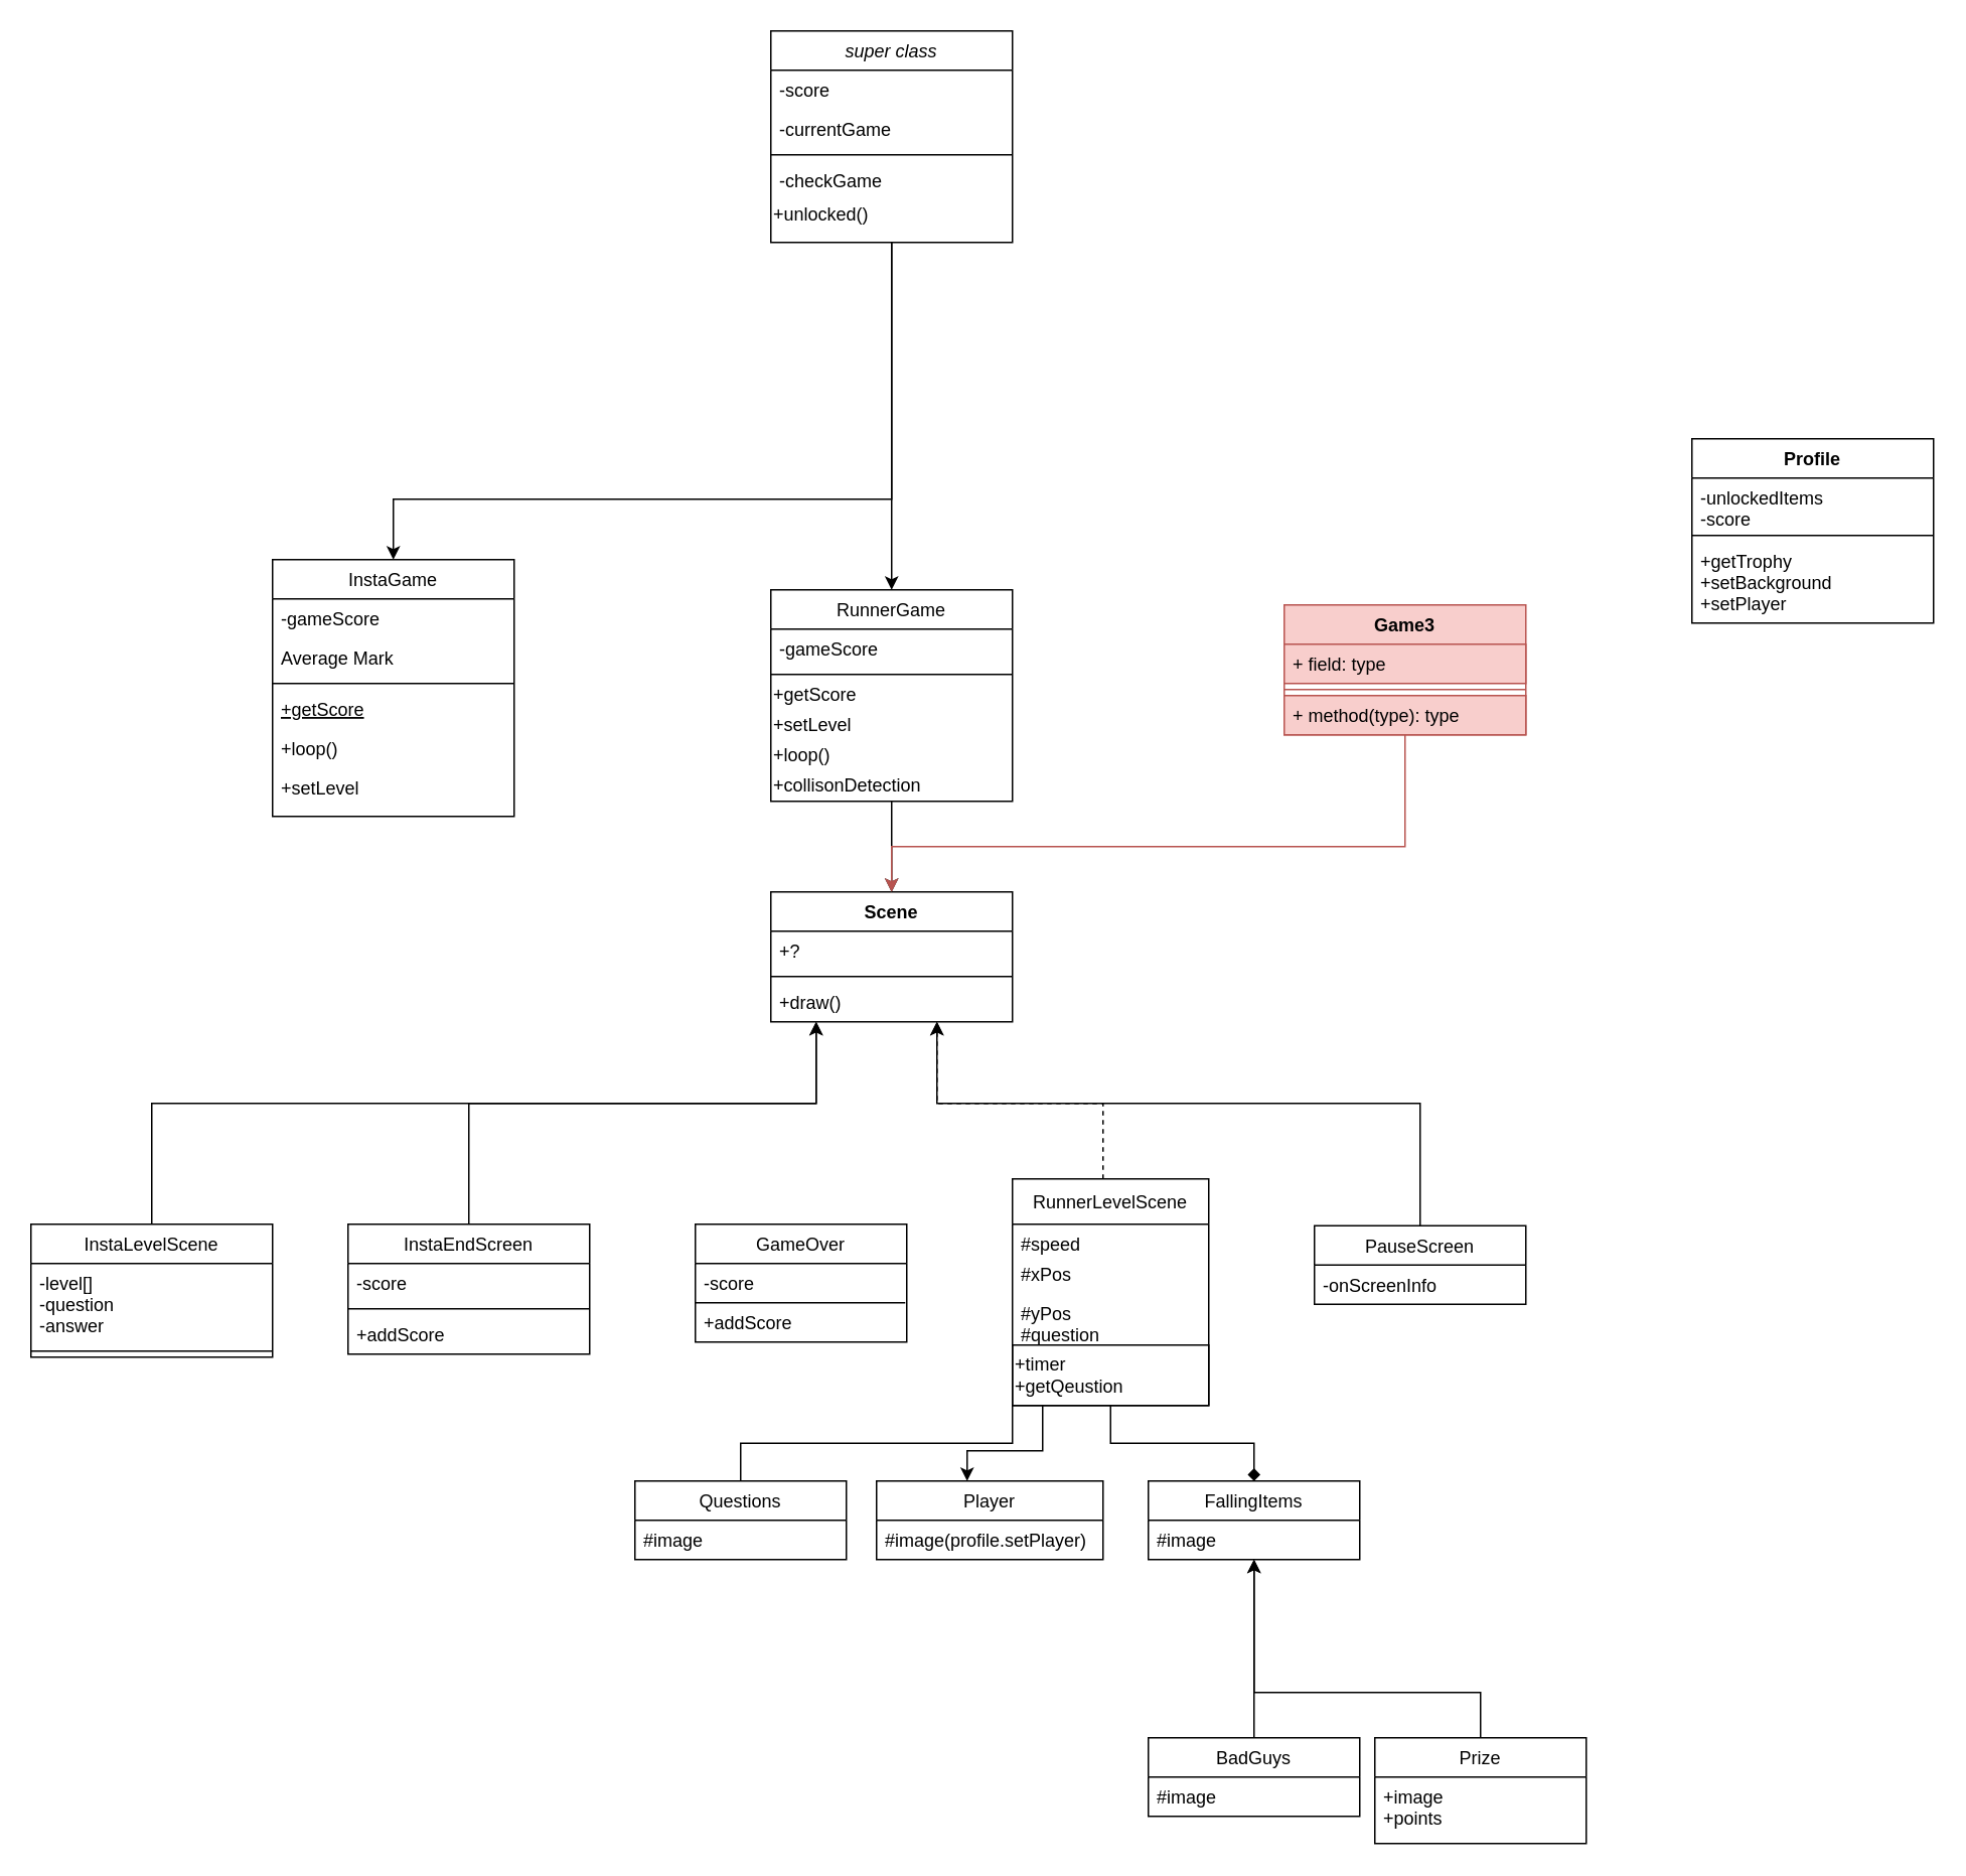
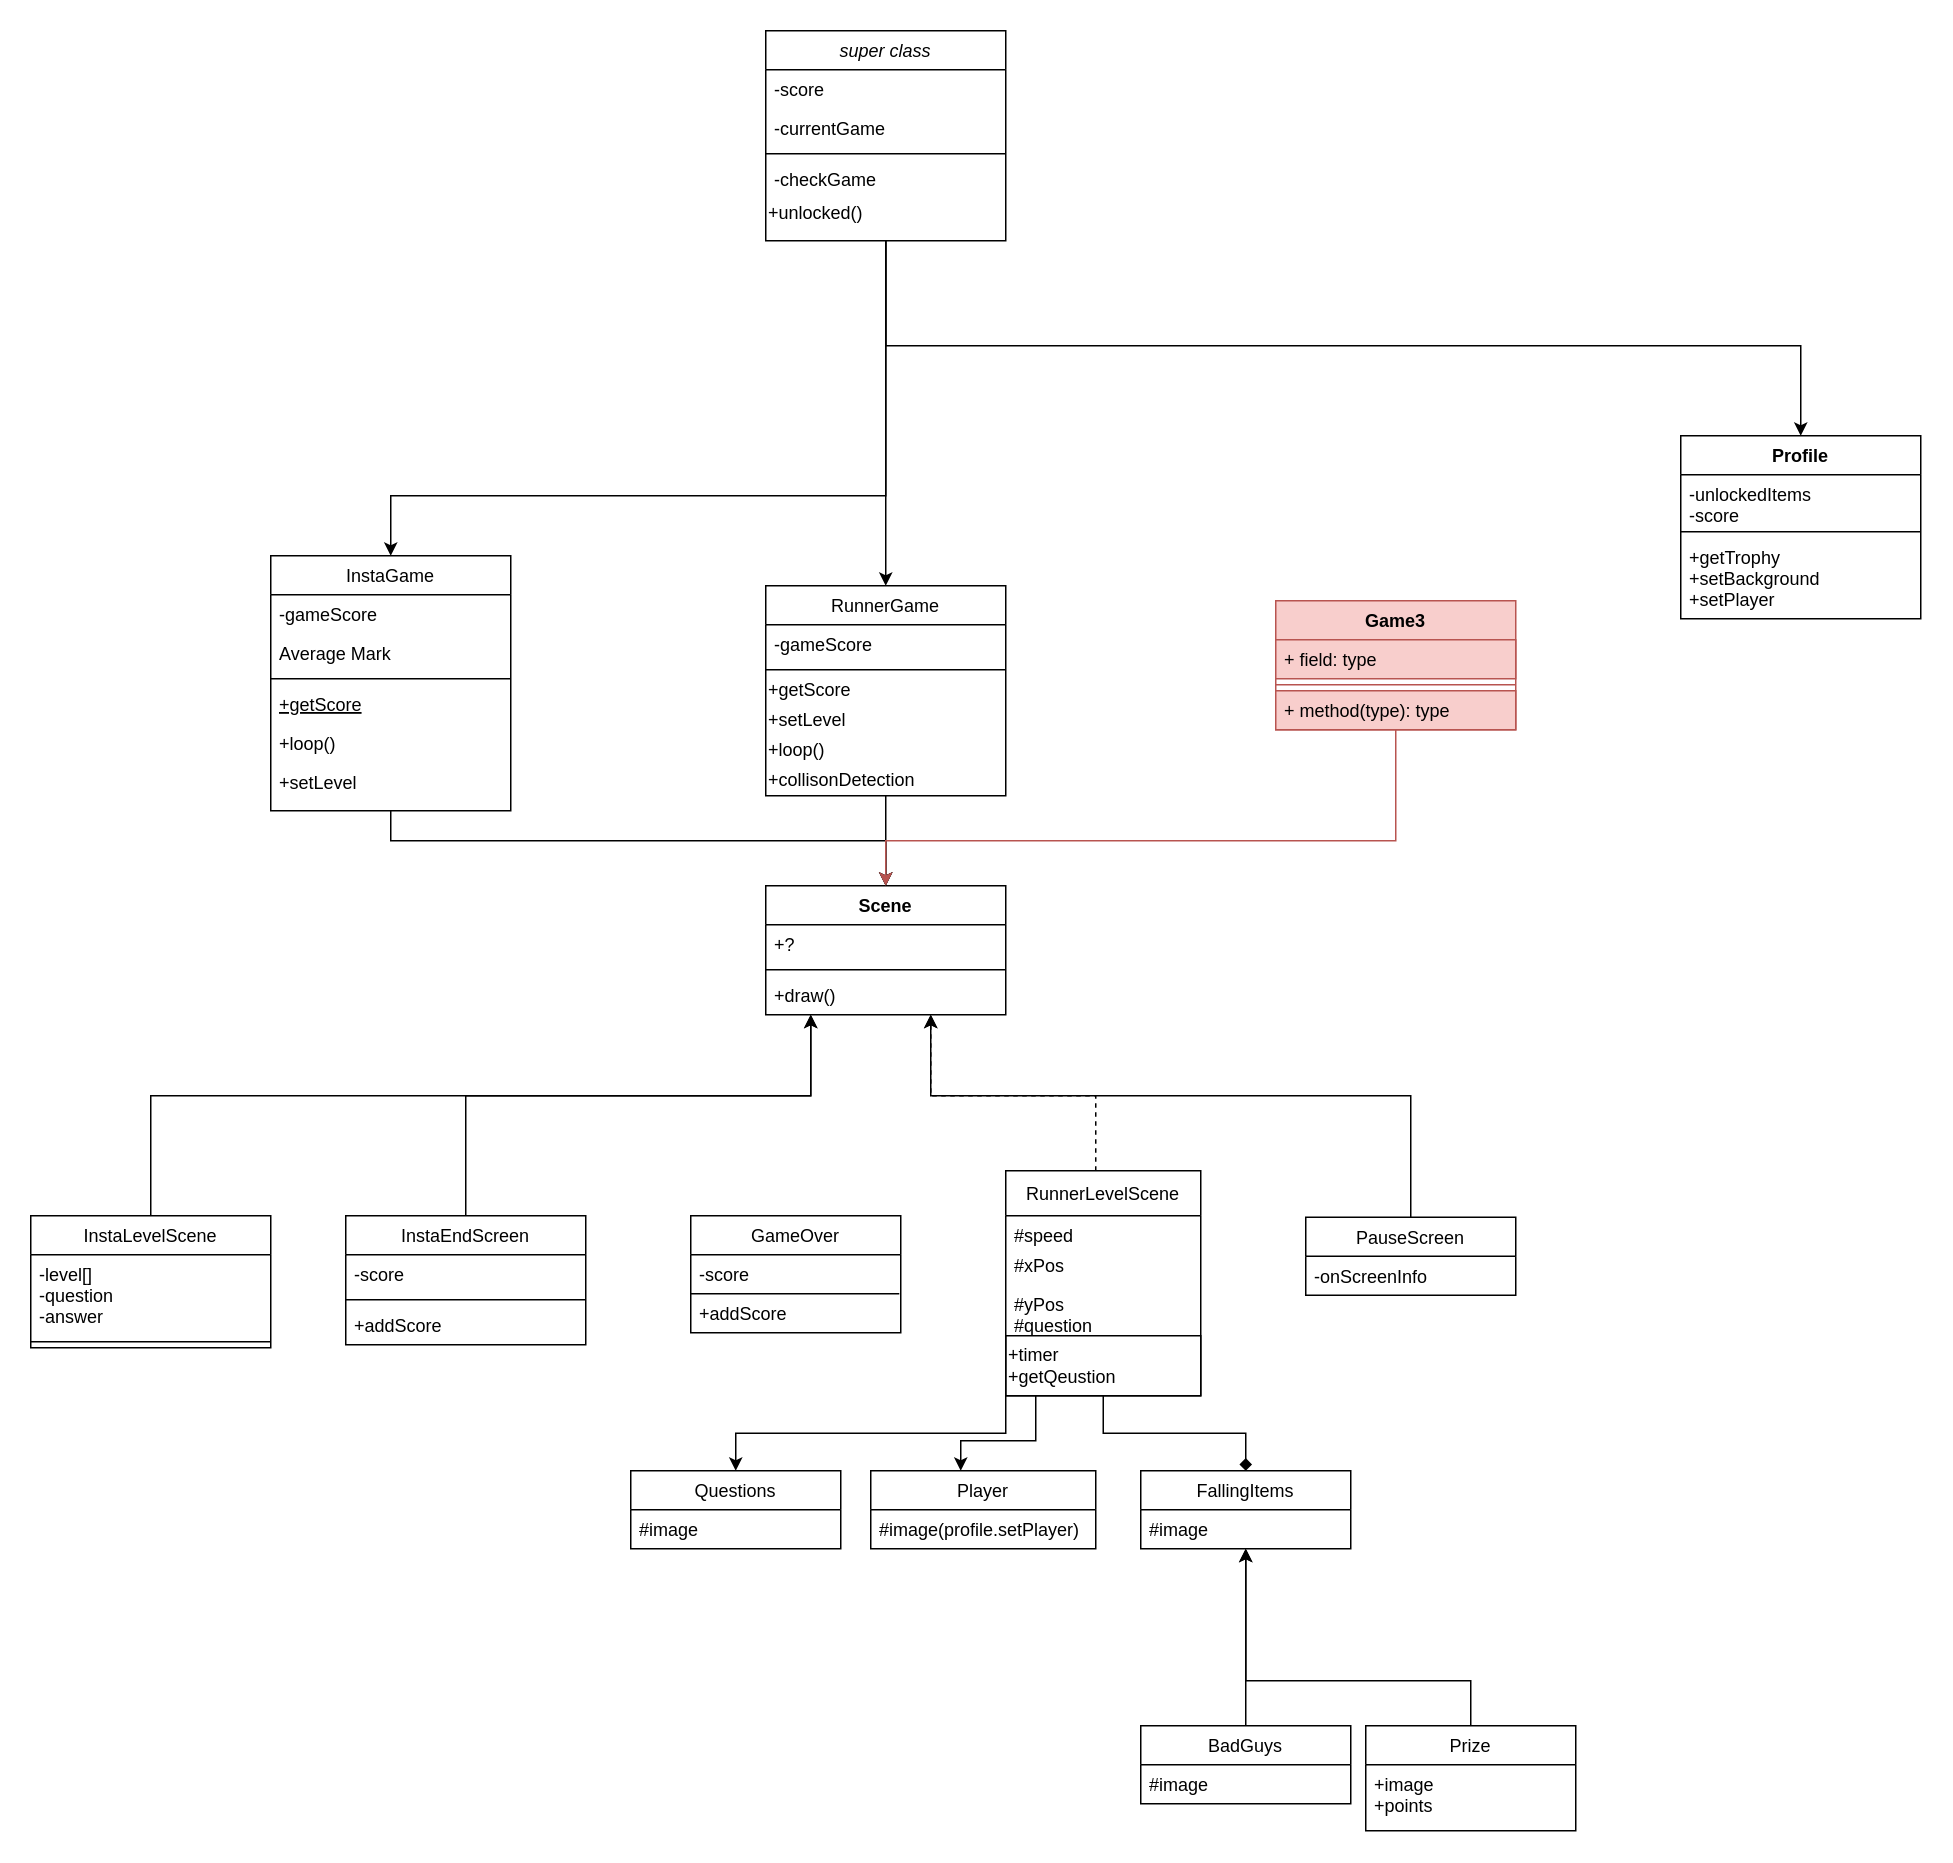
+ <mxCell id="2" style="edgeStyle=orthogonalEdgeStyle;rounded=0;orthogonalLoop=1;jettySize=auto;html=1;" parent="1" source="5" target="31" edge="1"><mxGeometry relative="1" as="geometry"><Array as="points"><mxPoint x="590" y="230" /><mxPoint x="1200" y="230" /></Array></mxGeometry></mxCell>
+ <mxCell id="11" style="edgeStyle=orthogonalEdgeStyle;rounded=0;orthogonalLoop=1;jettySize=auto;html=1;" parent="1" source="12" target="27" edge="1"><mxGeometry relative="1" as="geometry"><Array as="points"><mxPoint x="260" y="560" /><mxPoint x="590" y="560" /></Array></mxGeometry></mxCell>
- <mxCell id="76" style="edgeStyle=orthogonalEdgeStyle;rounded=0;orthogonalLoop=1;jettySize=auto;html=1;exitX=0;exitY=1;exitDx=0;exitDy=0;entryX=0.5;entryY=0;entryDx=0;entryDy=0;endArrow=none;" edge="1" parent="1" source="63" target="39"><mxGeometry relative="1" as="geometry" /></mxCell>
+ <mxCell id="76" style="edgeStyle=orthogonalEdgeStyle;rounded=0;orthogonalLoop=1;jettySize=auto;html=1;exitX=0;exitY=1;exitDx=0;exitDy=0;entryX=0.5;entryY=0;entryDx=0;entryDy=0;" edge="1" parent="1" source="63" target="39"><mxGeometry relative="1" as="geometry" /></mxCell>
